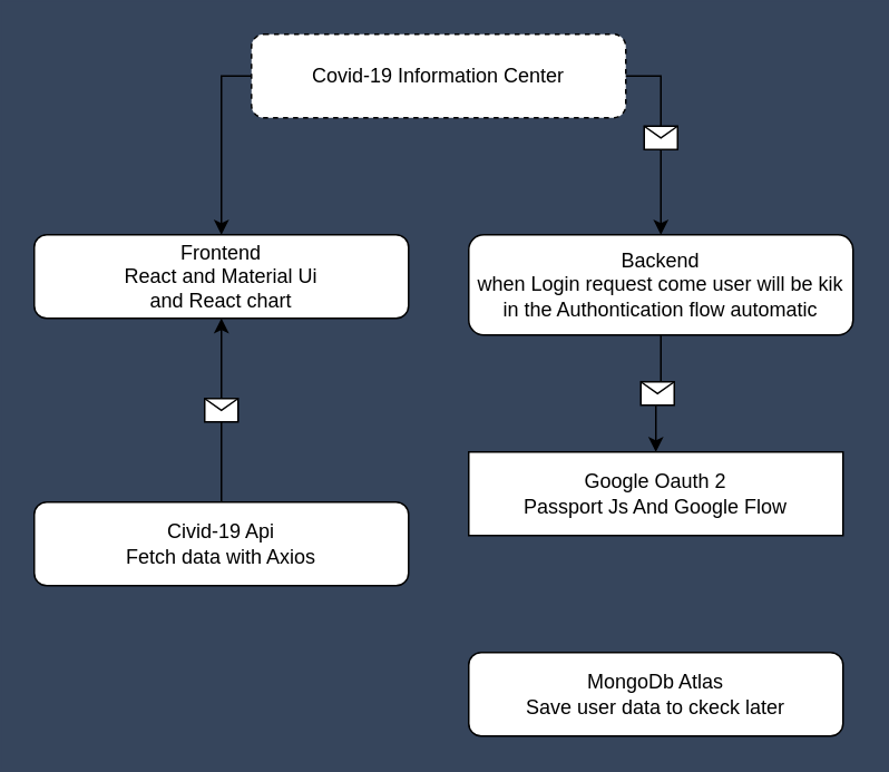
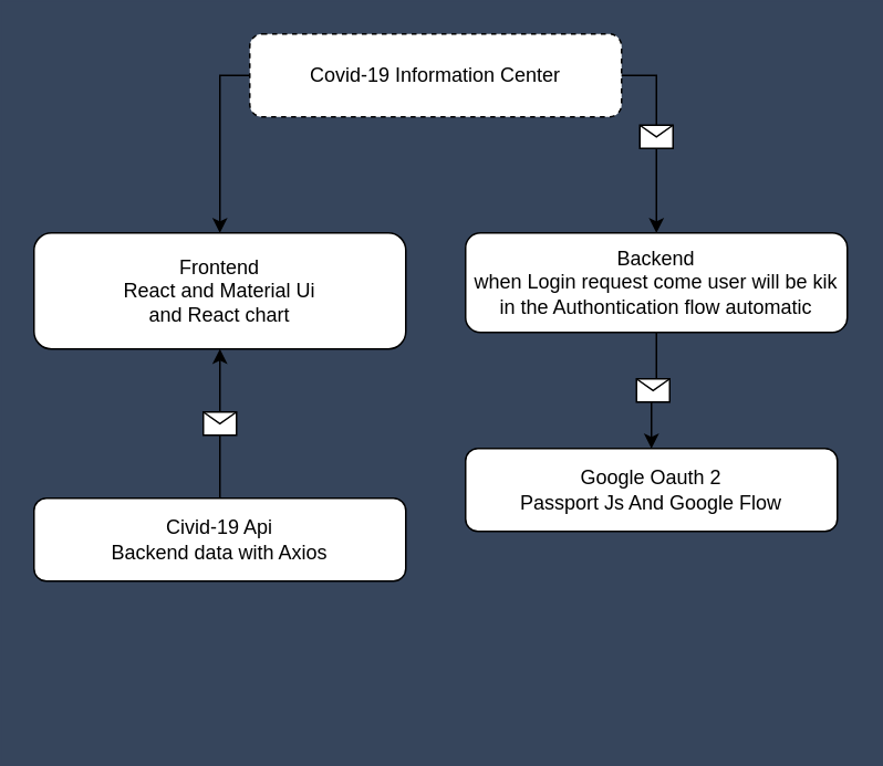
- <mxCell id="3" value="Frontend&lt;br&gt;React and Material Ui&lt;br&gt;and React chart" style="rounded=1;whiteSpace=wrap;html=1;" parent="1" vertex="1"><mxGeometry x="20" y="140" width="224" height="50" as="geometry" /></mxCell>
+ <mxCell id="3" value="Frontend&lt;br&gt;React and Material Ui&lt;br&gt;and React chart" style="rounded=1;whiteSpace=wrap;html=1;" parent="1" vertex="1"><mxGeometry x="20" y="140" width="224" height="70" as="geometry" /></mxCell>
- <mxCell id="8" value="Google Oauth 2&lt;br&gt;Passport Js And Google Flow" style="whiteSpace=wrap;html=1;rounded=0;" parent="1" vertex="1"><mxGeometry x="280" y="270" width="224" height="50" as="geometry" /></mxCell>
+ <mxCell id="8" value="Google Oauth 2&lt;br&gt;Passport Js And Google Flow" style="rounded=1;whiteSpace=wrap;html=1;" parent="1" vertex="1"><mxGeometry x="280" y="270" width="224" height="50" as="geometry" /></mxCell>
- <mxCell id="12" value="Civid-19 Api&lt;br&gt;Fetch data with Axios" style="rounded=1;whiteSpace=wrap;html=1;" parent="1" vertex="1"><mxGeometry x="20" y="300" width="224" height="50" as="geometry" /></mxCell>
+ <mxCell id="12" value="Civid-19 Api&lt;br&gt;Backend data with Axios" style="rounded=1;whiteSpace=wrap;html=1;" parent="1" vertex="1"><mxGeometry x="20" y="300" width="224" height="50" as="geometry" /></mxCell>
- <mxCell id="9" value="MongoDb Atlas&lt;br&gt;Save user data to ckeck later" style="rounded=1;whiteSpace=wrap;html=1;" parent="1" vertex="1"><mxGeometry x="280" y="390" width="224" height="50" as="geometry" /></mxCell>
